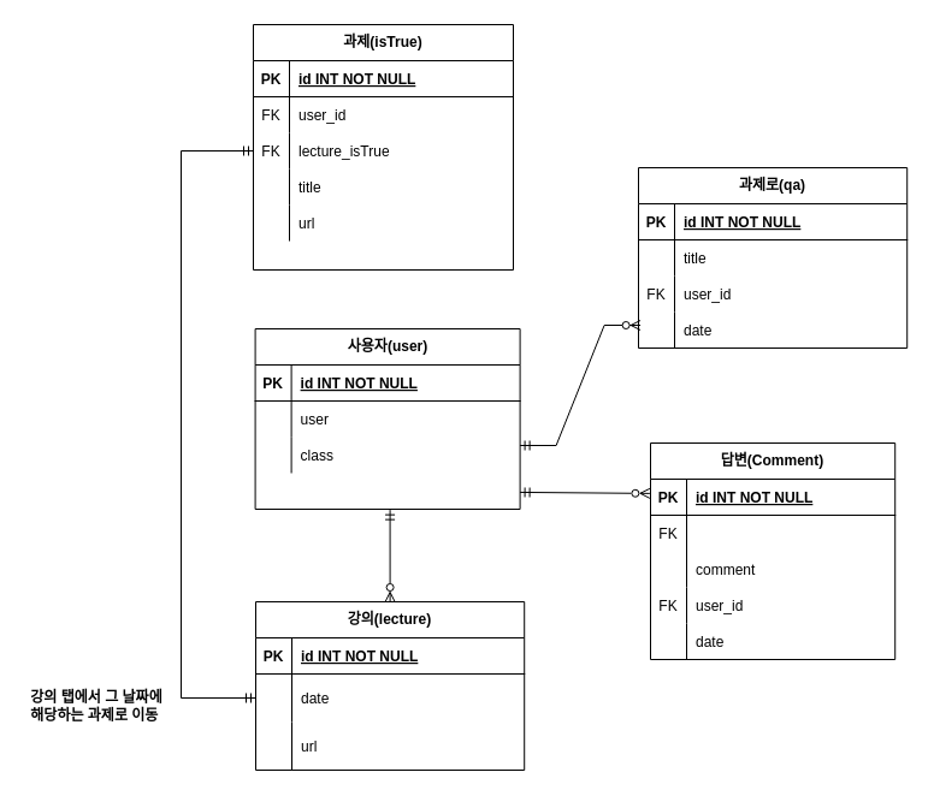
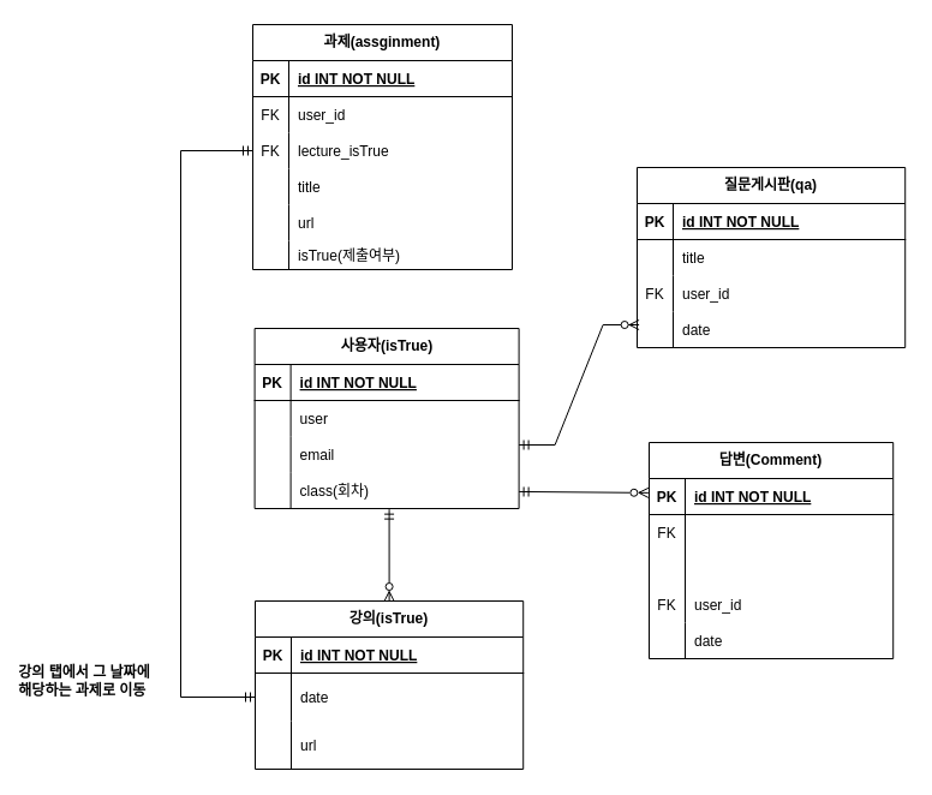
- <mxCell id="26" value="과제(isTrue)" style="shape=table;startSize=30;container=1;collapsible=1;childLayout=tableLayout;fixedRows=1;rowLines=0;fontStyle=1;align=center;resizeLast=1;whiteSpace=wrap;" parent="1" vertex="1"><mxGeometry x="210" y="20" width="216" height="204" as="geometry"><mxRectangle x="120" y="120" width="100" height="30" as="alternateBounds" /></mxGeometry></mxCell>
+ <mxCell id="26" value="과제(assginment)" style="shape=table;startSize=30;container=1;collapsible=1;childLayout=tableLayout;fixedRows=1;rowLines=0;fontStyle=1;align=center;resizeLast=1;whiteSpace=wrap;" parent="1" vertex="1"><mxGeometry x="210" y="20" width="216" height="204" as="geometry"><mxRectangle x="120" y="120" width="100" height="30" as="alternateBounds" /></mxGeometry></mxCell>
- <mxCell id="45" value="과제로(qa)" style="shape=table;startSize=30;container=1;collapsible=1;childLayout=tableLayout;fixedRows=1;rowLines=0;fontStyle=1;align=center;resizeLast=1;whiteSpace=wrap;" parent="1" vertex="1"><mxGeometry x="530" y="139" width="223.21" height="150" as="geometry"><mxRectangle x="120" y="120" width="100" height="30" as="alternateBounds" /></mxGeometry></mxCell>
+ <mxCell id="45" value="질문게시판(qa)" style="shape=table;startSize=30;container=1;collapsible=1;childLayout=tableLayout;fixedRows=1;rowLines=0;fontStyle=1;align=center;resizeLast=1;whiteSpace=wrap;" parent="1" vertex="1"><mxGeometry x="530" y="139" width="223.21" height="150" as="geometry"><mxRectangle x="120" y="120" width="100" height="30" as="alternateBounds" /></mxGeometry></mxCell>
+ <mxCell id="44" value="isTrue(제출여부)" style="shape=partialRectangle;overflow=hidden;connectable=0;fillColor=none;top=0;left=0;bottom=0;right=0;align=left;spacingLeft=6;" parent="42" vertex="1"><mxGeometry x="30" width="186" height="24" as="geometry"><mxRectangle width="186" height="24" as="alternateBounds" /></mxGeometry></mxCell>
- <mxCell id="3" value="사용자(user)" style="shape=table;startSize=30;container=1;collapsible=1;childLayout=tableLayout;fixedRows=1;rowLines=0;fontStyle=1;align=center;resizeLast=1;whiteSpace=wrap;" parent="1" vertex="1"><mxGeometry x="211.6" y="273" width="220" height="150" as="geometry"><mxRectangle x="120" y="120" width="100" height="30" as="alternateBounds" /></mxGeometry></mxCell>
+ <mxCell id="3" value="사용자(isTrue)" style="shape=table;startSize=30;container=1;collapsible=1;childLayout=tableLayout;fixedRows=1;rowLines=0;fontStyle=1;align=center;resizeLast=1;whiteSpace=wrap;" parent="1" vertex="1"><mxGeometry x="211.6" y="273" width="220" height="150" as="geometry"><mxRectangle x="120" y="120" width="100" height="30" as="alternateBounds" /></mxGeometry></mxCell>
- <mxCell id="12" value="class" style="shape=partialRectangle;overflow=hidden;connectable=0;fillColor=none;top=0;left=0;bottom=0;right=0;align=left;spacingLeft=6;" parent="10" vertex="1"><mxGeometry x="30" width="190" height="30" as="geometry"><mxRectangle width="190" height="30" as="alternateBounds" /></mxGeometry></mxCell>
+ <mxCell id="12" value="email" style="shape=partialRectangle;overflow=hidden;connectable=0;fillColor=none;top=0;left=0;bottom=0;right=0;align=left;spacingLeft=6;" parent="10" vertex="1"><mxGeometry x="30" width="190" height="30" as="geometry"><mxRectangle width="190" height="30" as="alternateBounds" /></mxGeometry></mxCell>
+ <mxCell id="15" value="class(회차)" style="shape=partialRectangle;overflow=hidden;connectable=0;fillColor=none;top=0;left=0;bottom=0;right=0;align=left;spacingLeft=6;" parent="13" vertex="1"><mxGeometry x="30" width="190" height="30" as="geometry"><mxRectangle width="190" height="30" as="alternateBounds" /></mxGeometry></mxCell>
- <mxCell id="67" value="comment" style="shape=partialRectangle;overflow=hidden;connectable=0;fillColor=none;top=0;left=0;bottom=0;right=0;align=left;spacingLeft=6;" parent="65" vertex="1"><mxGeometry x="30" width="173.21" height="30" as="geometry"><mxRectangle width="173.21" height="30" as="alternateBounds" /></mxGeometry></mxCell>
- <mxCell id="16" value="강의(lecture)" style="shape=table;startSize=30;container=1;collapsible=1;childLayout=tableLayout;fixedRows=1;rowLines=0;fontStyle=1;align=center;resizeLast=1;whiteSpace=wrap;" parent="1" vertex="1"><mxGeometry x="212" y="500" width="223.21" height="140" as="geometry"><mxRectangle x="120" y="120" width="100" height="30" as="alternateBounds" /></mxGeometry></mxCell>
+ <mxCell id="16" value="강의(isTrue)" style="shape=table;startSize=30;container=1;collapsible=1;childLayout=tableLayout;fixedRows=1;rowLines=0;fontStyle=1;align=center;resizeLast=1;whiteSpace=wrap;" parent="1" vertex="1"><mxGeometry x="212" y="500" width="223.21" height="140" as="geometry"><mxRectangle x="120" y="120" width="100" height="30" as="alternateBounds" /></mxGeometry></mxCell>
- <mxCell id="77" value="강의 탭에서 그 날짜에 해당하는 과제로 이동&amp;nbsp;" style="text;html=1;strokeColor=none;fillColor=none;align=center;verticalAlign=middle;whiteSpace=wrap;rounded=0;horizontal=1;fontStyle=1" parent="1" vertex="1"><mxGeometry x="20" y="540" width="120" height="93" as="geometry" /></mxCell>
+ <mxCell id="77" value="강의 탭에서 그 날짜에 해당하는 과제로 이동&amp;nbsp;" style="text;html=1;strokeColor=none;fillColor=none;align=center;verticalAlign=middle;whiteSpace=wrap;rounded=0;horizontal=1;fontStyle=1" parent="1" vertex="1"><mxGeometry x="10" y="520" width="120" height="93" as="geometry" /></mxCell>
